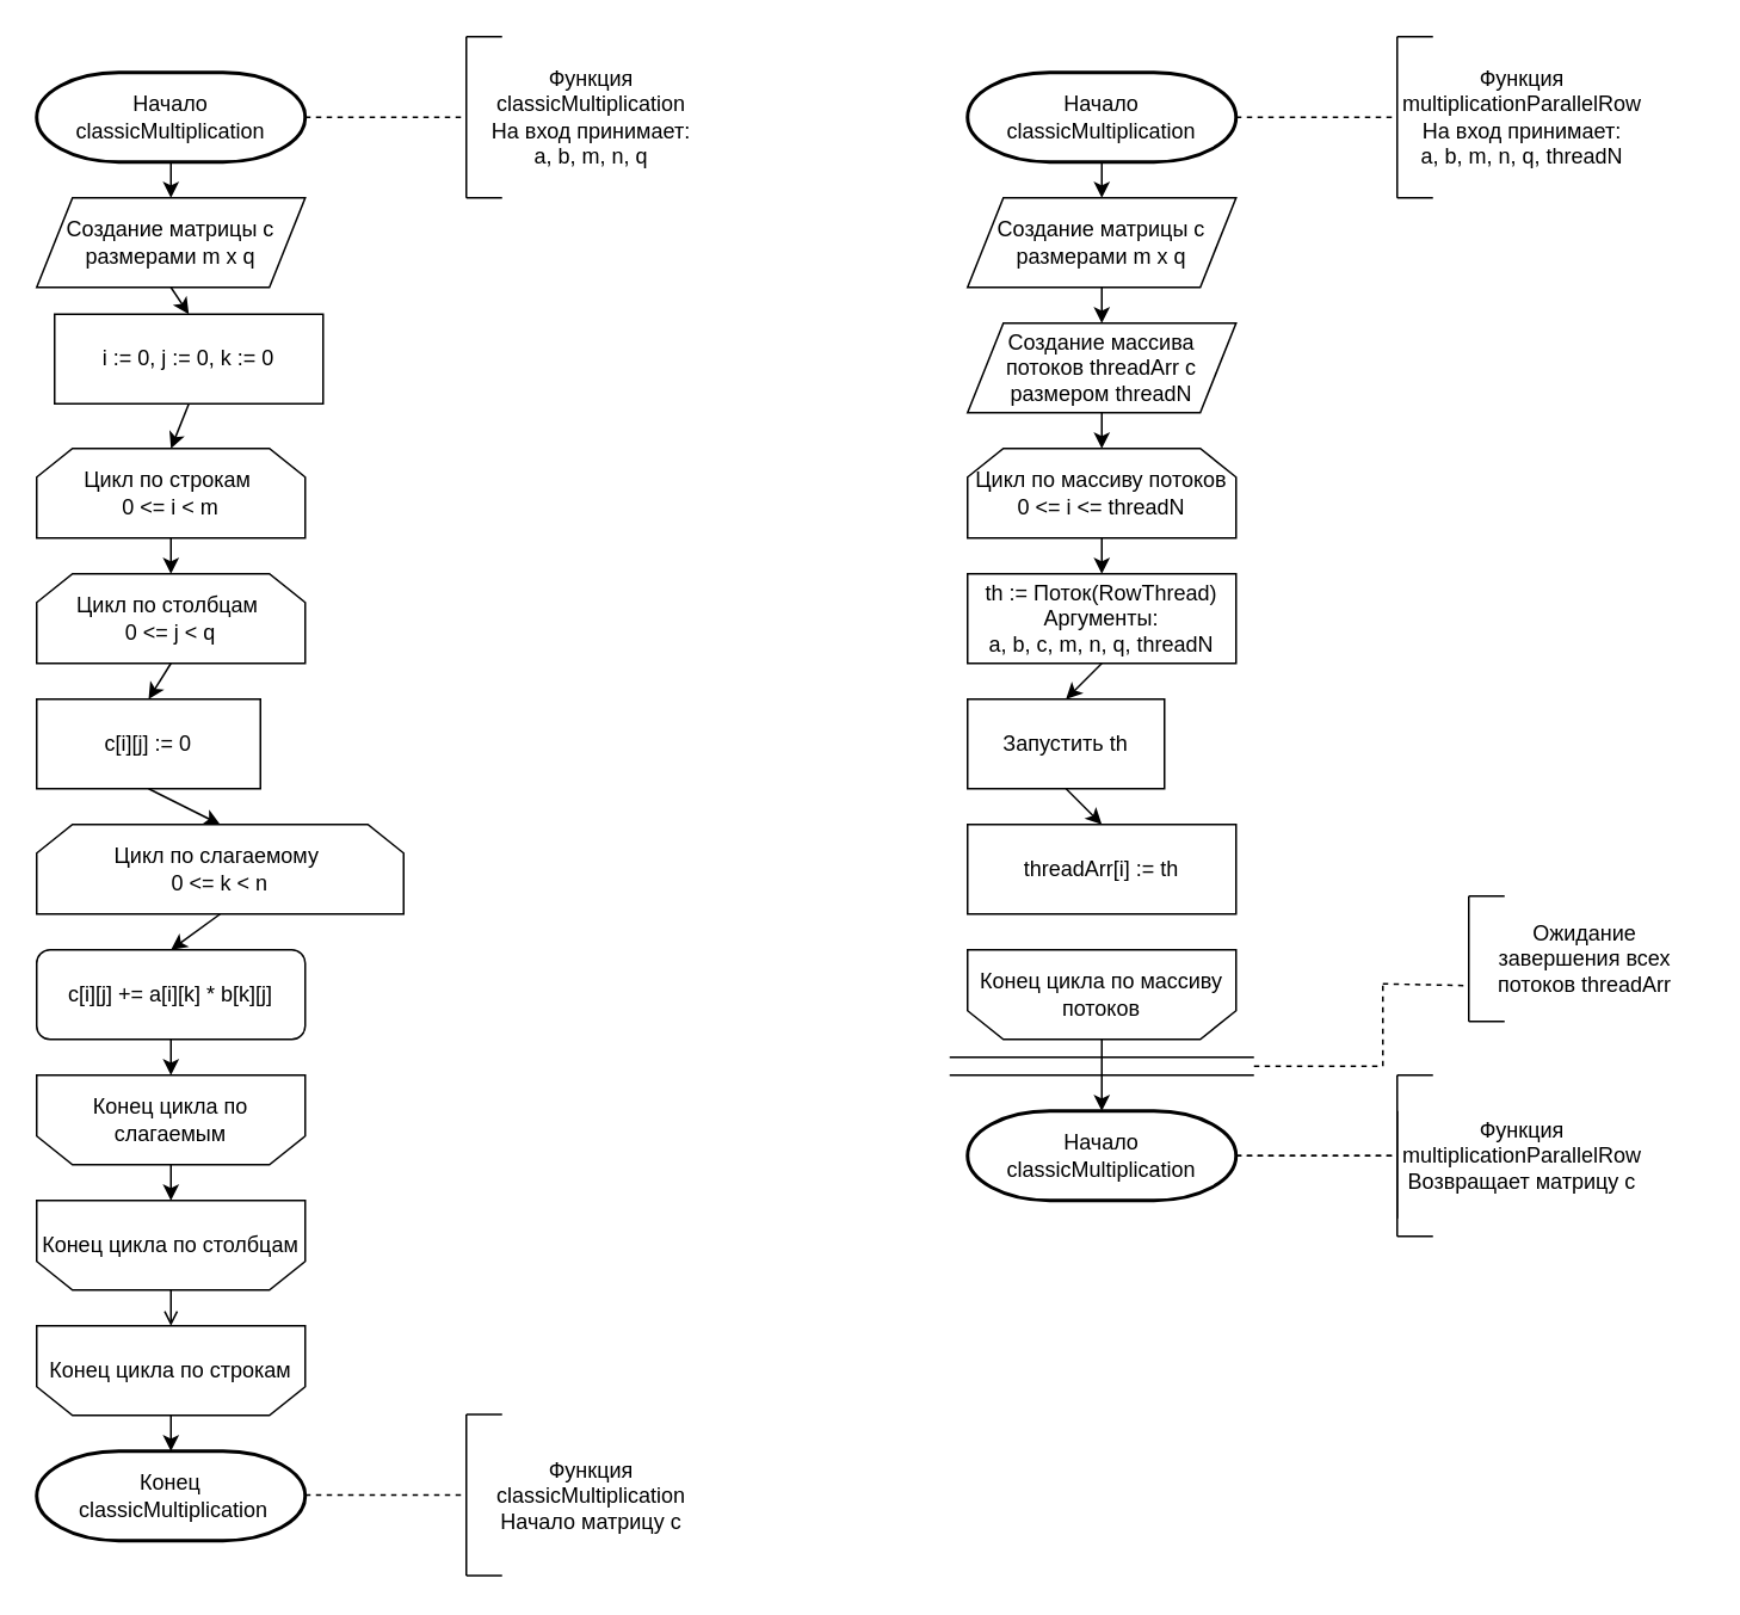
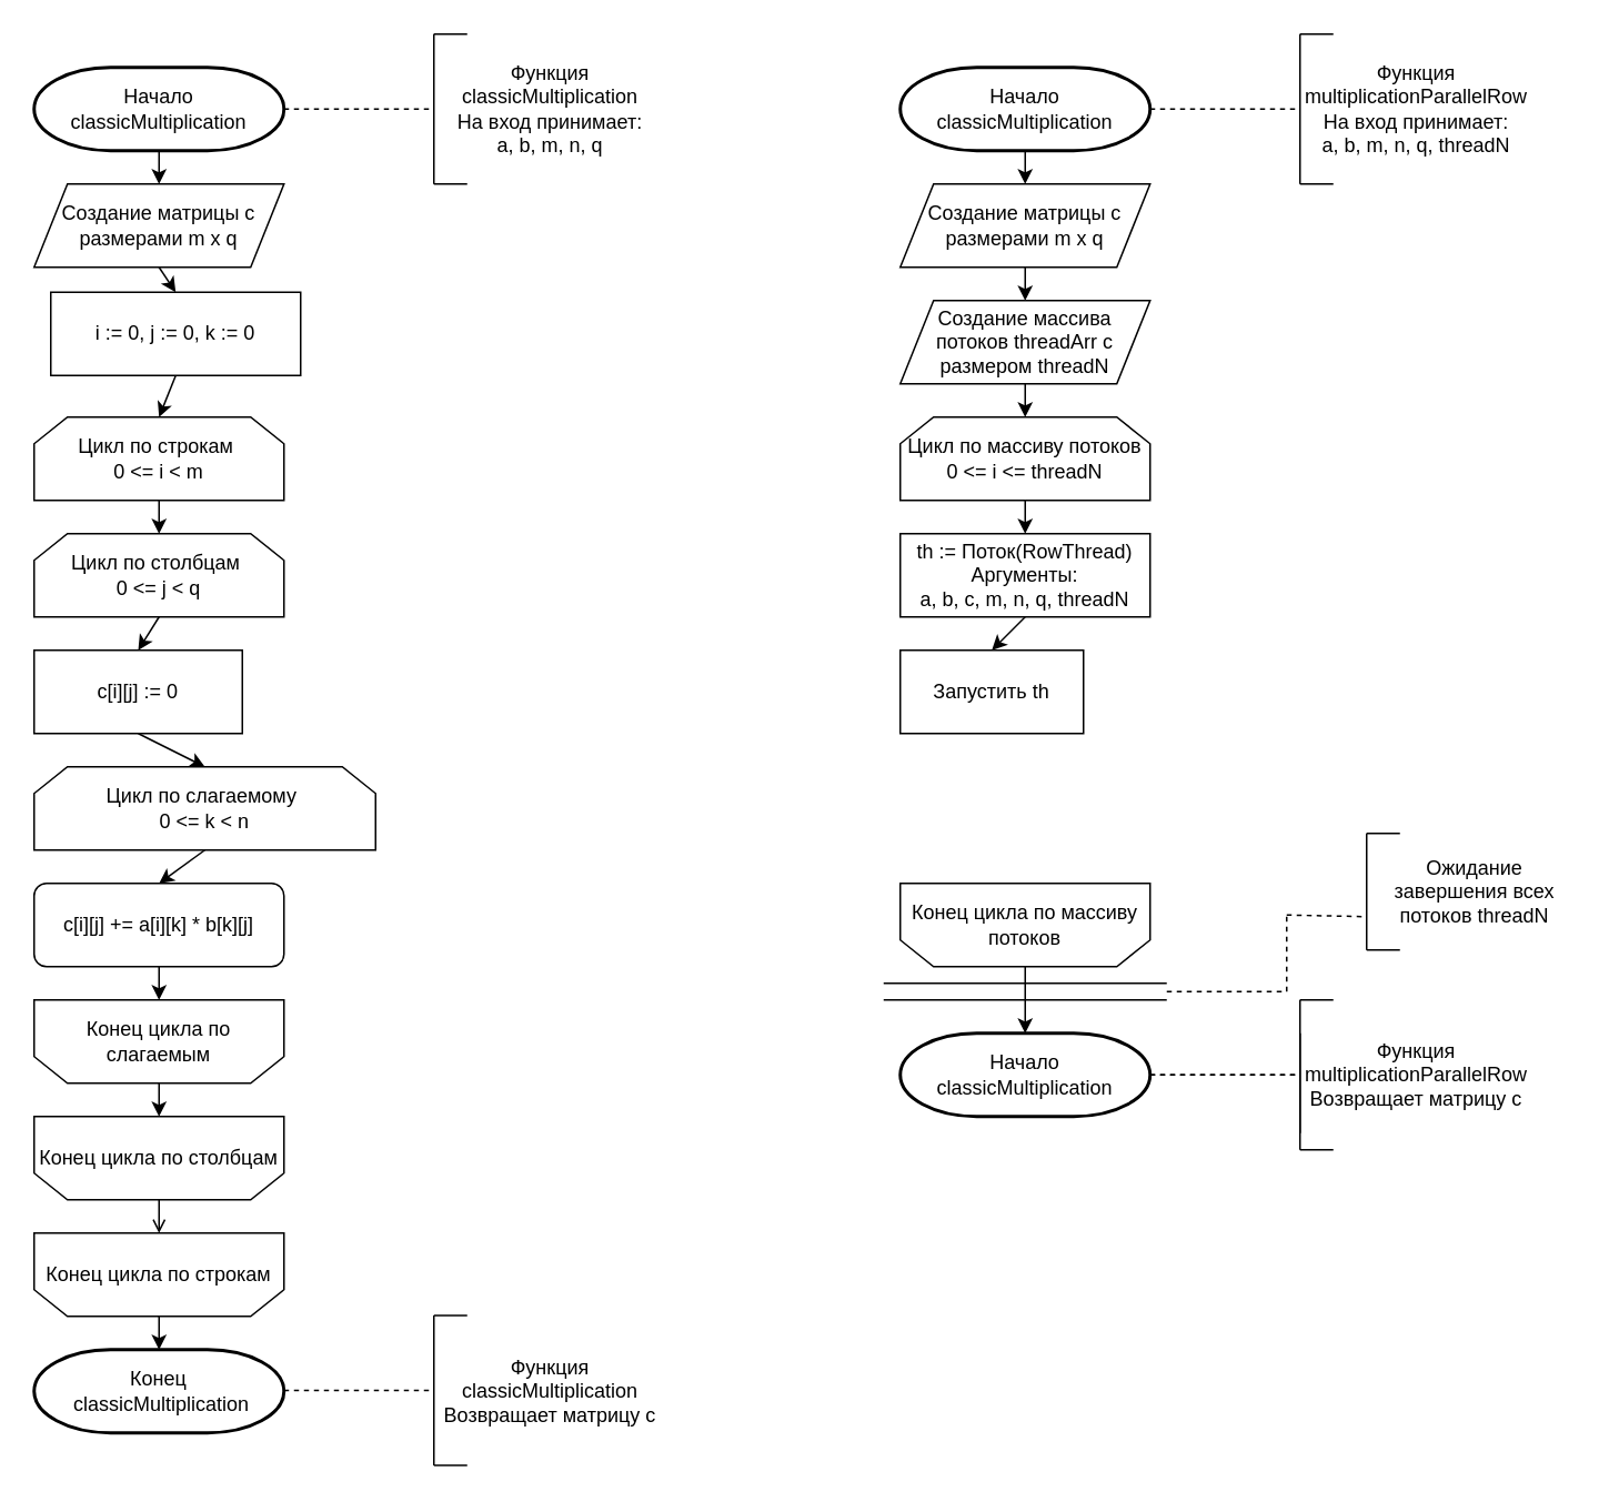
- <mxCell id="58" value="" style="endArrow=classic;html=1;exitX=0.5;exitY=1;exitDx=0;exitDy=0;entryX=0.5;entryY=0;entryDx=0;entryDy=0;" edge="1" parent="1" source="48" target="54"><mxGeometry width="50" height="50" relative="1" as="geometry"><mxPoint x="770" y="680" as="sourcePoint" /><mxPoint x="820" y="630" as="targetPoint" /></mxGeometry></mxCell>
- <mxCell id="54" value="threadArr[i] := th" style="rounded=0;whiteSpace=wrap;html=1;fillColor=#ffffff;" vertex="1" parent="1"><mxGeometry x="540" y="460" width="150" height="50" as="geometry" /></mxCell>
- <mxCell id="68" value="Ожидание завершения всех потоков threadArr" style="text;html=1;strokeColor=none;fillColor=none;align=center;verticalAlign=middle;whiteSpace=wrap;rounded=0;" vertex="1" parent="1"><mxGeometry x="820" y="500" width="130" height="70" as="geometry" /></mxCell>
+ <mxCell id="68" value="Ожидание завершения всех потоков threadN" style="text;html=1;strokeColor=none;fillColor=none;align=center;verticalAlign=middle;whiteSpace=wrap;rounded=0;" vertex="1" parent="1"><mxGeometry x="820" y="500" width="130" height="70" as="geometry" /></mxCell>
- <mxCell id="37" value="Функция classicMultiplication&lt;br&gt;Начало матрицу c" style="text;html=1;strokeColor=none;fillColor=none;align=center;verticalAlign=middle;whiteSpace=wrap;rounded=0;" vertex="1" parent="1"><mxGeometry x="260" y="789.5" width="140" height="90" as="geometry" /></mxCell>
+ <mxCell id="37" value="Функция classicMultiplication&lt;br&gt;Возвращает матрицу c" style="text;html=1;strokeColor=none;fillColor=none;align=center;verticalAlign=middle;whiteSpace=wrap;rounded=0;" vertex="1" parent="1"><mxGeometry x="260" y="789.5" width="140" height="90" as="geometry" /></mxCell>
